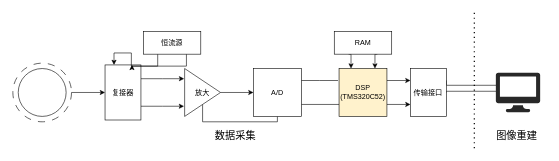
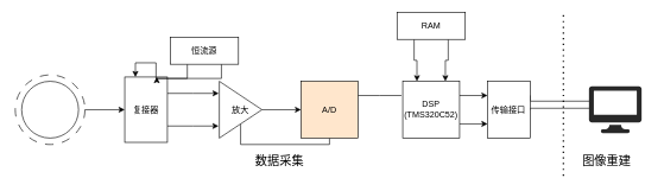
- <mxCell id="22" value="RAM" style="rounded=0;whiteSpace=wrap;html=1;" vertex="1" parent="1"><mxGeometry x="557" y="52" width="96" height="38" as="geometry" /></mxCell>
+ <mxCell id="22" value="RAM" style="rounded=0;whiteSpace=wrap;html=1;" vertex="1" parent="1"><mxGeometry x="557" y="17" width="96" height="38" as="geometry" /></mxCell>
- <mxCell id="16" value="A/D" style="whiteSpace=wrap;html=1;aspect=fixed;" vertex="1" parent="1"><mxGeometry x="422" y="114" width="80" height="80" as="geometry" /></mxCell>
+ <mxCell id="16" value="A/D" style="whiteSpace=wrap;html=1;aspect=fixed;fillColor=#ffe6cc;" vertex="1" parent="1"><mxGeometry x="422" y="114" width="80" height="80" as="geometry" /></mxCell>
- <mxCell id="19" value="DSP&lt;br&gt;(TMS320C52)" style="whiteSpace=wrap;html=1;aspect=fixed;fillColor=#fff2cc;" vertex="1" parent="1"><mxGeometry x="565" y="114" width="80" height="80" as="geometry" /></mxCell>
+ <mxCell id="19" value="DSP&lt;br&gt;(TMS320C52)" style="whiteSpace=wrap;html=1;aspect=fixed;" vertex="1" parent="1"><mxGeometry x="565" y="114" width="80" height="80" as="geometry" /></mxCell>
- <mxCell id="15" style="edgeStyle=orthogonalEdgeStyle;rounded=0;orthogonalLoop=1;jettySize=auto;html=1;exitX=1;exitY=0.75;exitDx=0;exitDy=0;entryX=0;entryY=0.75;entryDx=0;entryDy=0;endArrow=none;endFill=0;" edge="1" parent="1" source="16" target="19"><mxGeometry relative="1" as="geometry"><mxPoint x="562.44" y="174" as="targetPoint" /></mxGeometry></mxCell>
- <mxCell id="28" value="图像重建" style="rounded=0;whiteSpace=wrap;html=1;fillColor=none;strokeColor=none;fontSize=17;" vertex="1" parent="1"><mxGeometry x="814" y="208" width="96" height="38" as="geometry" /></mxCell>
+ <mxCell id="28" value="图像重建" style="rounded=0;whiteSpace=wrap;html=1;fillColor=none;strokeColor=none;fontSize=17;" vertex="1" parent="1"><mxGeometry x="804" y="208" width="96" height="38" as="geometry" /></mxCell>
